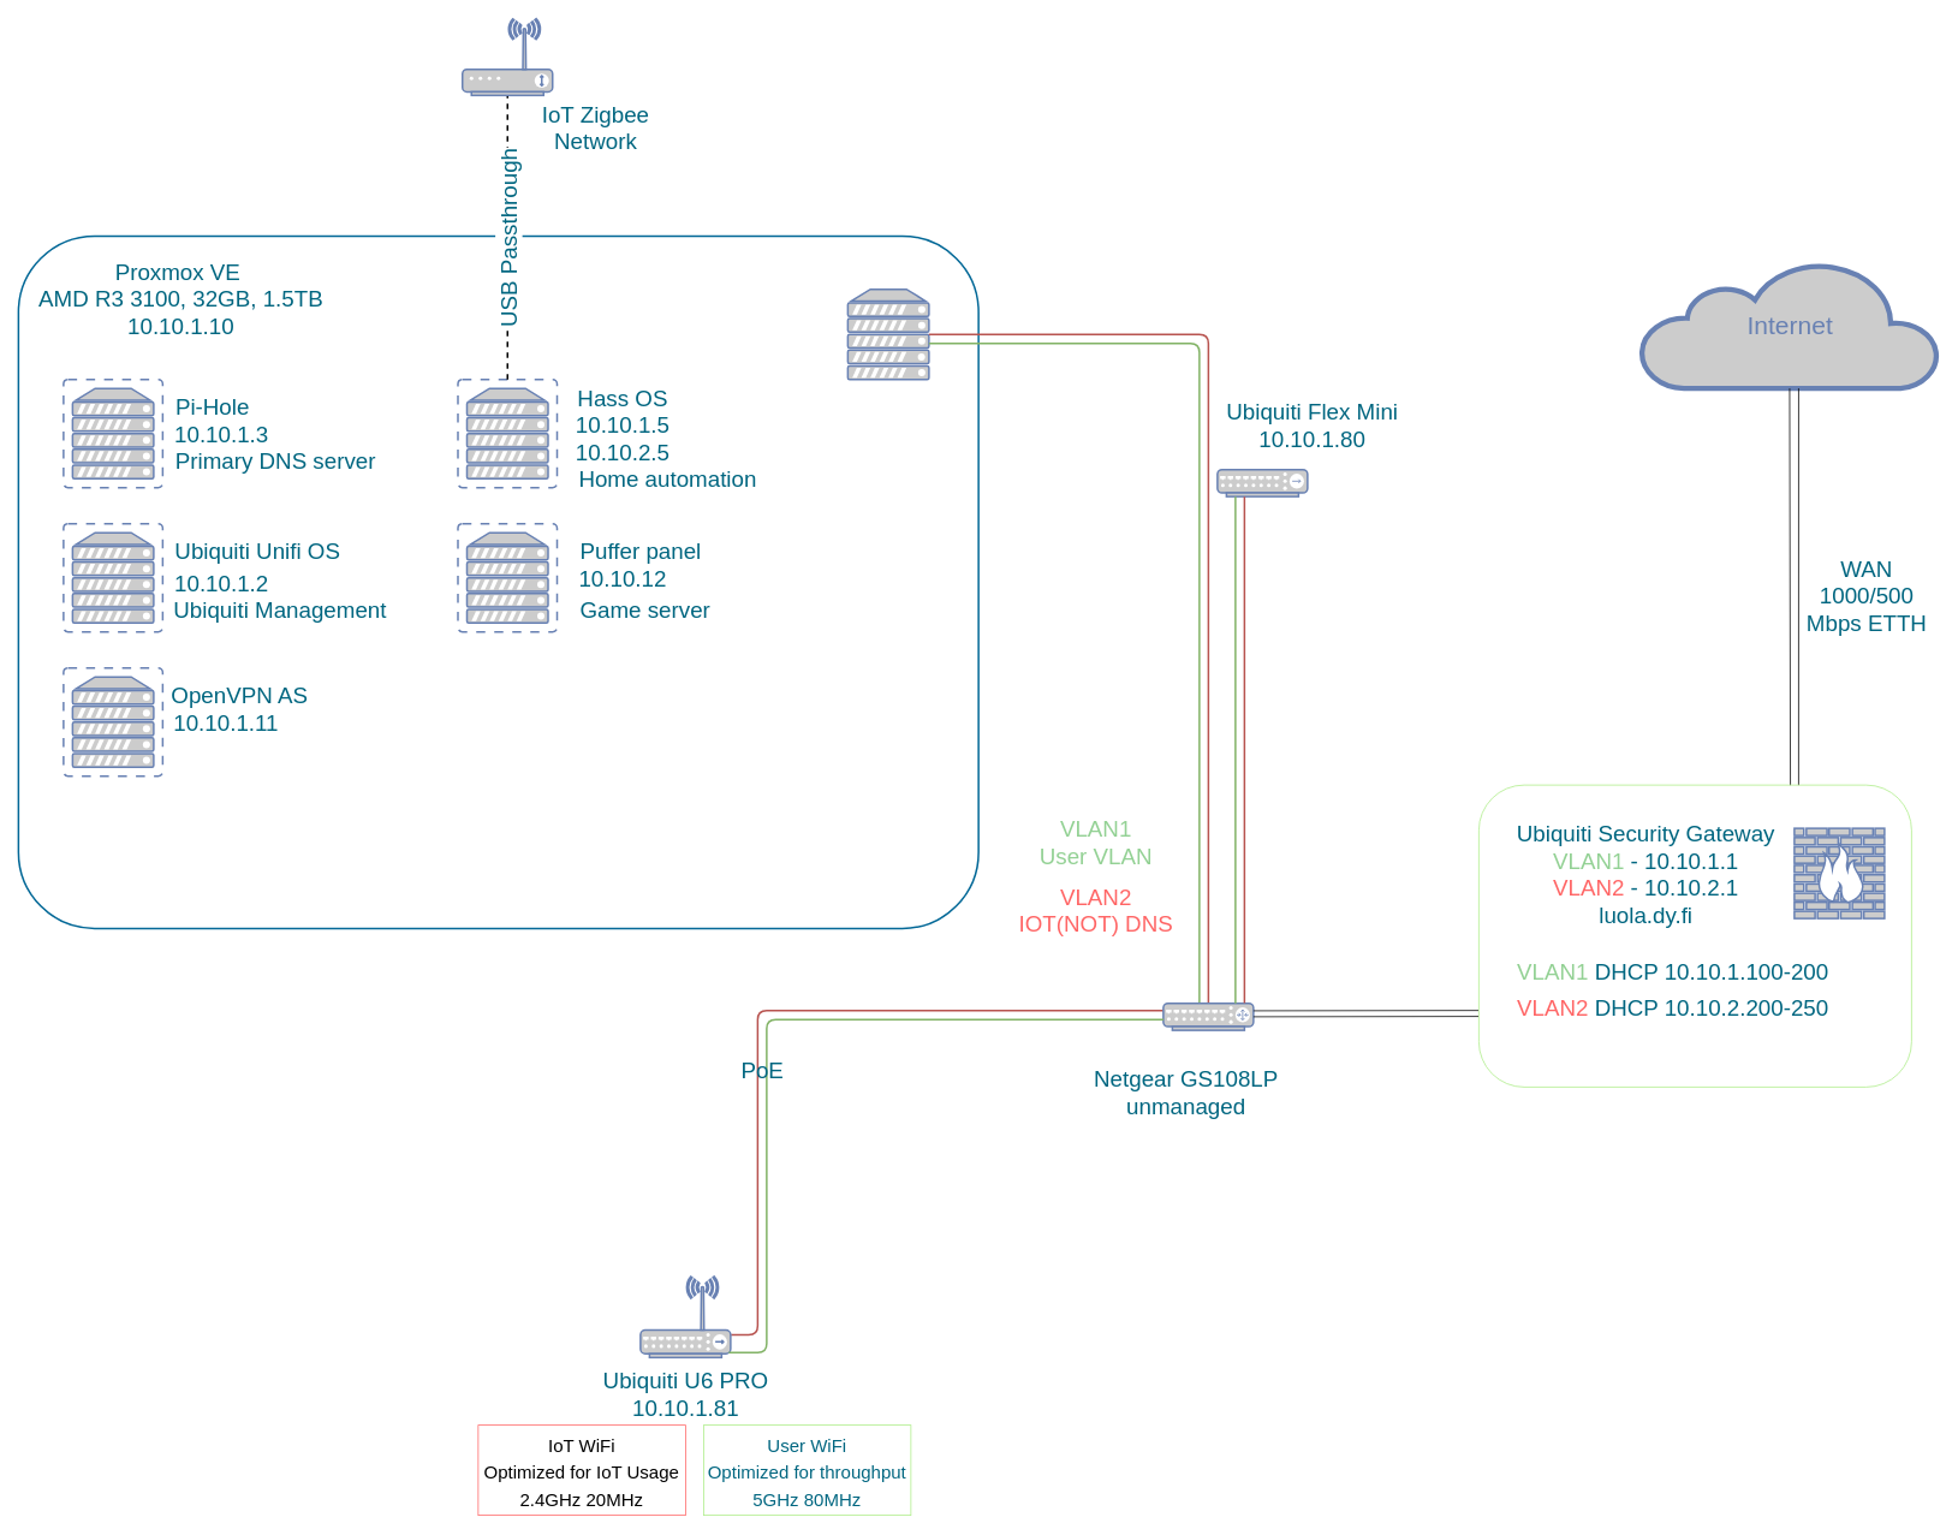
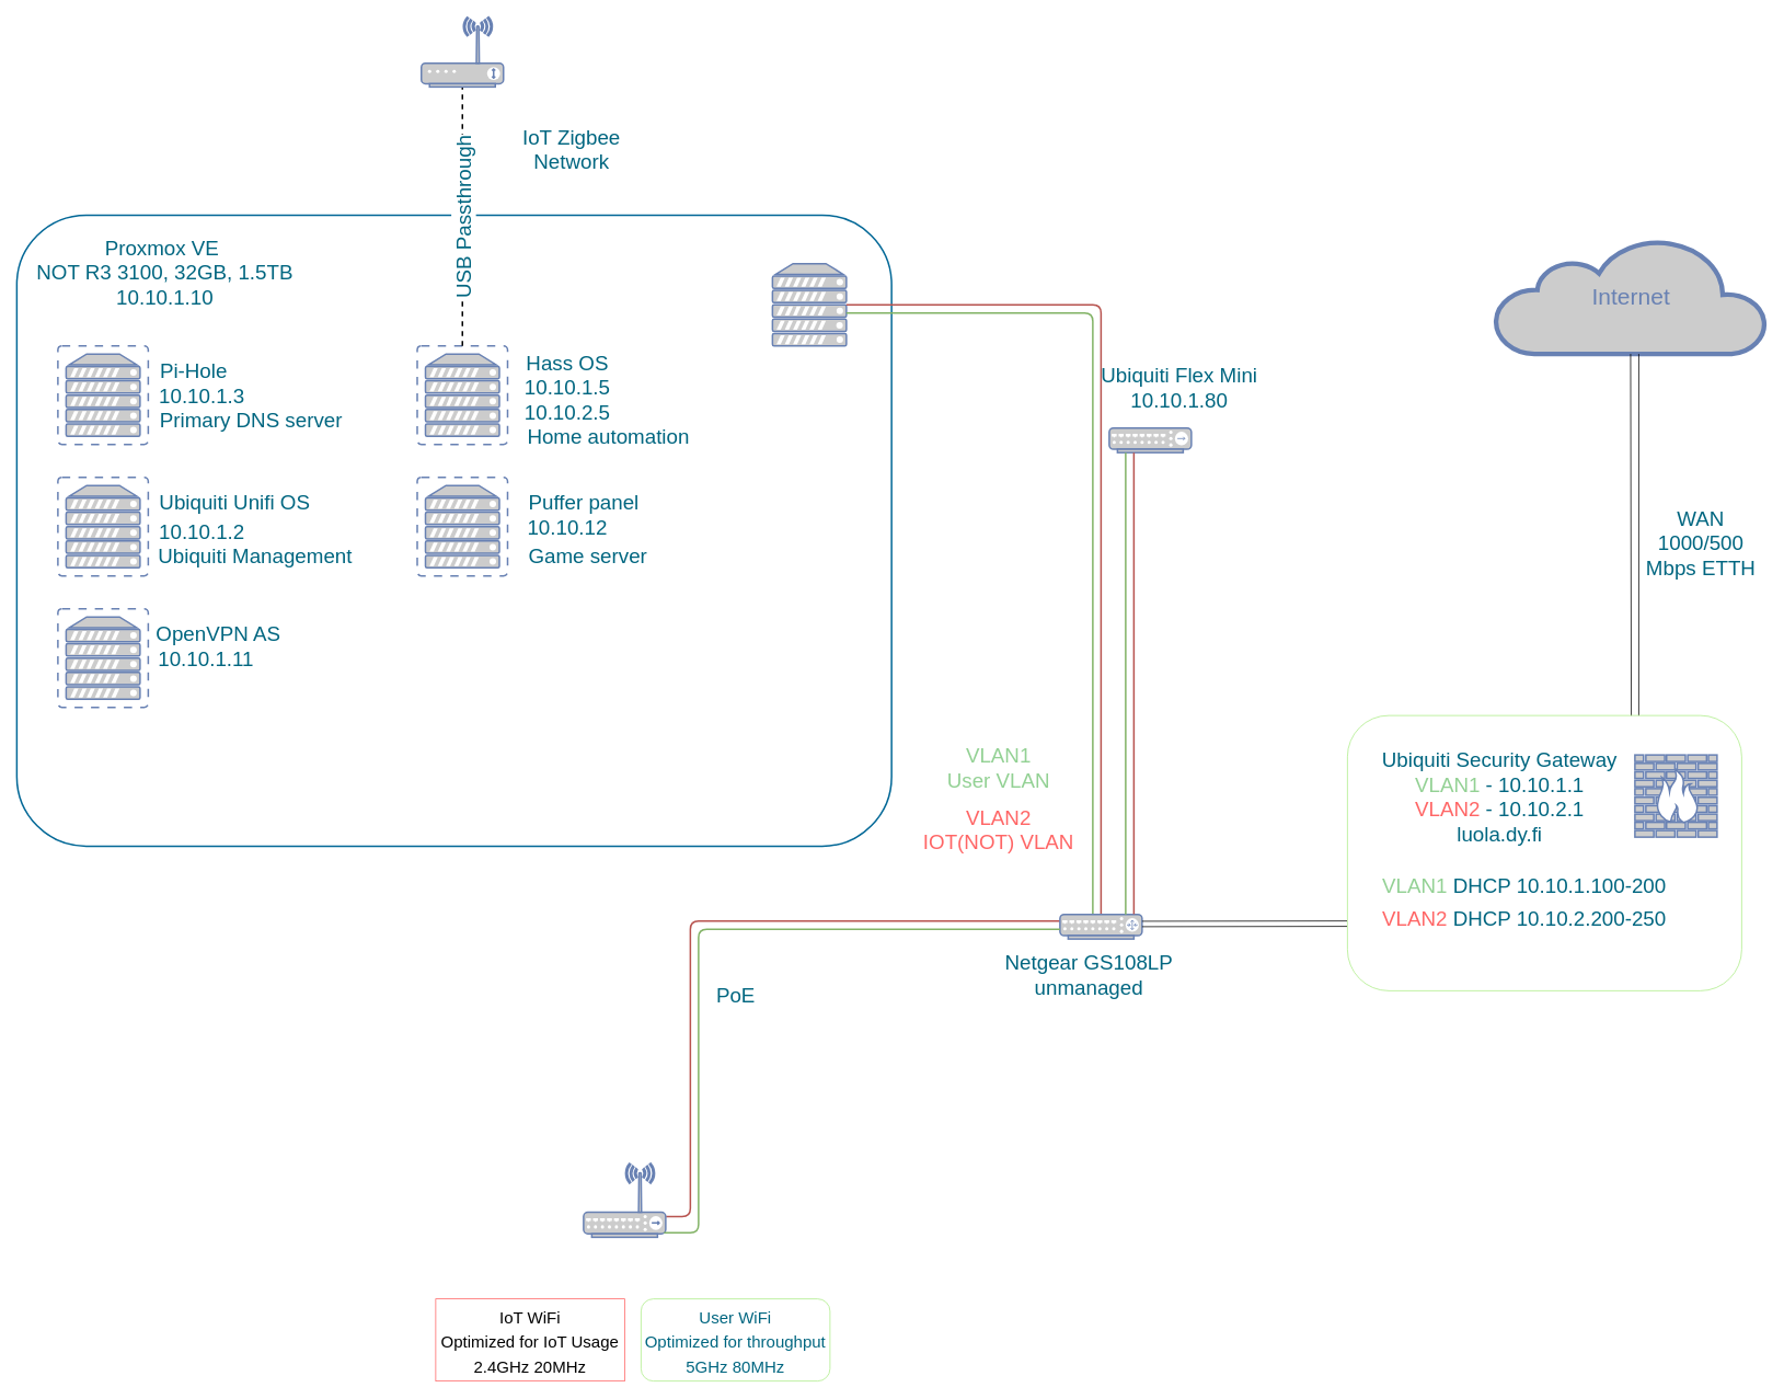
- <mxCell id="51" value="IoT Zigbee&lt;br&gt;Network" style="text;html=1;align=center;verticalAlign=middle;resizable=0;points=[];autosize=1;strokeColor=none;fillColor=none;fontSize=25;fontColor=#006680;" vertex="1" parent="1"><mxGeometry x="590" y="105" width="140" height="70" as="geometry" /></mxCell>
+ <mxCell id="51" value="IoT Zigbee&lt;br&gt;Network" style="text;html=1;align=center;verticalAlign=middle;resizable=0;points=[];autosize=1;strokeColor=none;fillColor=none;fontSize=25;fontColor=#006680;" vertex="1" parent="1"><mxGeometry x="625" y="145" width="140" height="70" as="geometry" /></mxCell>
- <mxCell id="9" value="Proxmox VE&amp;nbsp;&lt;br&gt;AMD R3 3100, 32GB, 1.5TB&lt;br&gt;10.10.1.10" style="text;html=1;align=center;verticalAlign=middle;resizable=0;points=[];autosize=1;strokeColor=none;fillColor=none;fontSize=25;fontColor=#006680;" vertex="1" parent="1"><mxGeometry x="30" y="280" width="340" height="100" as="geometry" /></mxCell>
+ <mxCell id="9" value="Proxmox VE&amp;nbsp;&lt;br&gt;NOT R3 3100, 32GB, 1.5TB&lt;br&gt;10.10.1.10" style="text;html=1;align=center;verticalAlign=middle;resizable=0;points=[];autosize=1;strokeColor=none;fillColor=none;fontSize=25;fontColor=#006680;" vertex="1" parent="1"><mxGeometry x="30" y="280" width="340" height="100" as="geometry" /></mxCell>
- <mxCell id="29" value="Ubiquiti Flex Mini&lt;br&gt;10.10.1.80" style="text;html=1;align=center;verticalAlign=middle;resizable=0;points=[];autosize=1;strokeColor=none;fillColor=none;fontSize=25;fontColor=#006680;" vertex="1" parent="1"><mxGeometry x="1350" y="435" width="210" height="70" as="geometry" /></mxCell>
+ <mxCell id="29" value="Ubiquiti Flex Mini&lt;br&gt;10.10.1.80" style="text;html=1;align=center;verticalAlign=middle;resizable=0;points=[];autosize=1;strokeColor=none;fillColor=none;fontSize=25;fontColor=#006680;" vertex="1" parent="1"><mxGeometry x="1330" y="435" width="210" height="70" as="geometry" /></mxCell>
- <mxCell id="15" value="&lt;font color=&quot;#ff6666&quot;&gt;VLAN2&lt;br&gt;IOT(NOT) DNS&lt;/font&gt;" style="text;html=1;align=center;verticalAlign=middle;resizable=0;points=[];autosize=1;strokeColor=none;fillColor=none;fontSize=25;fontColor=#93D194;" vertex="1" parent="1"><mxGeometry x="1110" y="973" width="210" height="70" as="geometry" /></mxCell>
+ <mxCell id="15" value="&lt;font color=&quot;#ff6666&quot;&gt;VLAN2&lt;br&gt;IOT(NOT) VLAN&lt;/font&gt;" style="text;html=1;align=center;verticalAlign=middle;resizable=0;points=[];autosize=1;strokeColor=none;fillColor=none;fontSize=25;fontColor=#93D194;" vertex="1" parent="1"><mxGeometry x="1110" y="973" width="210" height="70" as="geometry" /></mxCell>
- <mxCell id="30" value="PoE" style="text;html=1;align=center;verticalAlign=middle;resizable=0;points=[];autosize=1;strokeColor=none;fillColor=none;fontSize=25;fontColor=#006680;" vertex="1" parent="1"><mxGeometry x="810" y="1165" width="70" height="40" as="geometry" /></mxCell>
+ <mxCell id="30" value="PoE" style="text;html=1;align=center;verticalAlign=middle;resizable=0;points=[];autosize=1;strokeColor=none;fillColor=none;fontSize=25;fontColor=#006680;" vertex="1" parent="1"><mxGeometry x="860" y="1190" width="70" height="40" as="geometry" /></mxCell>
- <mxCell id="7" value="Netgear GS108LP&lt;br&gt;unmanaged" style="text;html=1;align=center;verticalAlign=middle;resizable=0;points=[];autosize=1;strokeColor=none;fillColor=none;fontSize=25;fontColor=#006680;" vertex="1" parent="1"><mxGeometry x="1200" y="1175" width="230" height="70" as="geometry" /></mxCell>
+ <mxCell id="7" value="Netgear GS108LP&lt;br&gt;unmanaged" style="text;html=1;align=center;verticalAlign=middle;resizable=0;points=[];autosize=1;strokeColor=none;fillColor=none;fontSize=25;fontColor=#006680;" vertex="1" parent="1"><mxGeometry x="1210" y="1150" width="230" height="70" as="geometry" /></mxCell>
- <mxCell id="25" value="&lt;font color=&quot;#006680&quot;&gt;Ubiquiti U6 PRO&lt;br&gt;10.10.1.81&lt;br&gt;&lt;/font&gt;" style="text;html=1;align=center;verticalAlign=middle;resizable=0;points=[];autosize=1;strokeColor=none;fillColor=none;fontSize=25;fontColor=#93D194;" vertex="1" parent="1"><mxGeometry x="655" y="1510" width="210" height="70" as="geometry" /></mxCell>
- <mxCell id="32" value="&lt;font style=&quot;font-size: 20px;&quot;&gt;User WiFi&lt;br&gt;Optimized for throughput&lt;br&gt;5GHz 80MHz&lt;/font&gt;" style="whiteSpace=wrap;html=1;strokeColor=#ACED87;fontSize=25;fontColor=#006680;rounded=0;" vertex="1" parent="1"><mxGeometry x="780" y="1580" width="230" height="100" as="geometry" /></mxCell>
+ <mxCell id="32" value="&lt;font style=&quot;font-size: 20px;&quot;&gt;User WiFi&lt;br&gt;Optimized for throughput&lt;br&gt;5GHz 80MHz&lt;/font&gt;" style="rounded=1;whiteSpace=wrap;html=1;strokeColor=#ACED87;fontSize=25;fontColor=#006680;" vertex="1" parent="1"><mxGeometry x="780" y="1580" width="230" height="100" as="geometry" /></mxCell>
